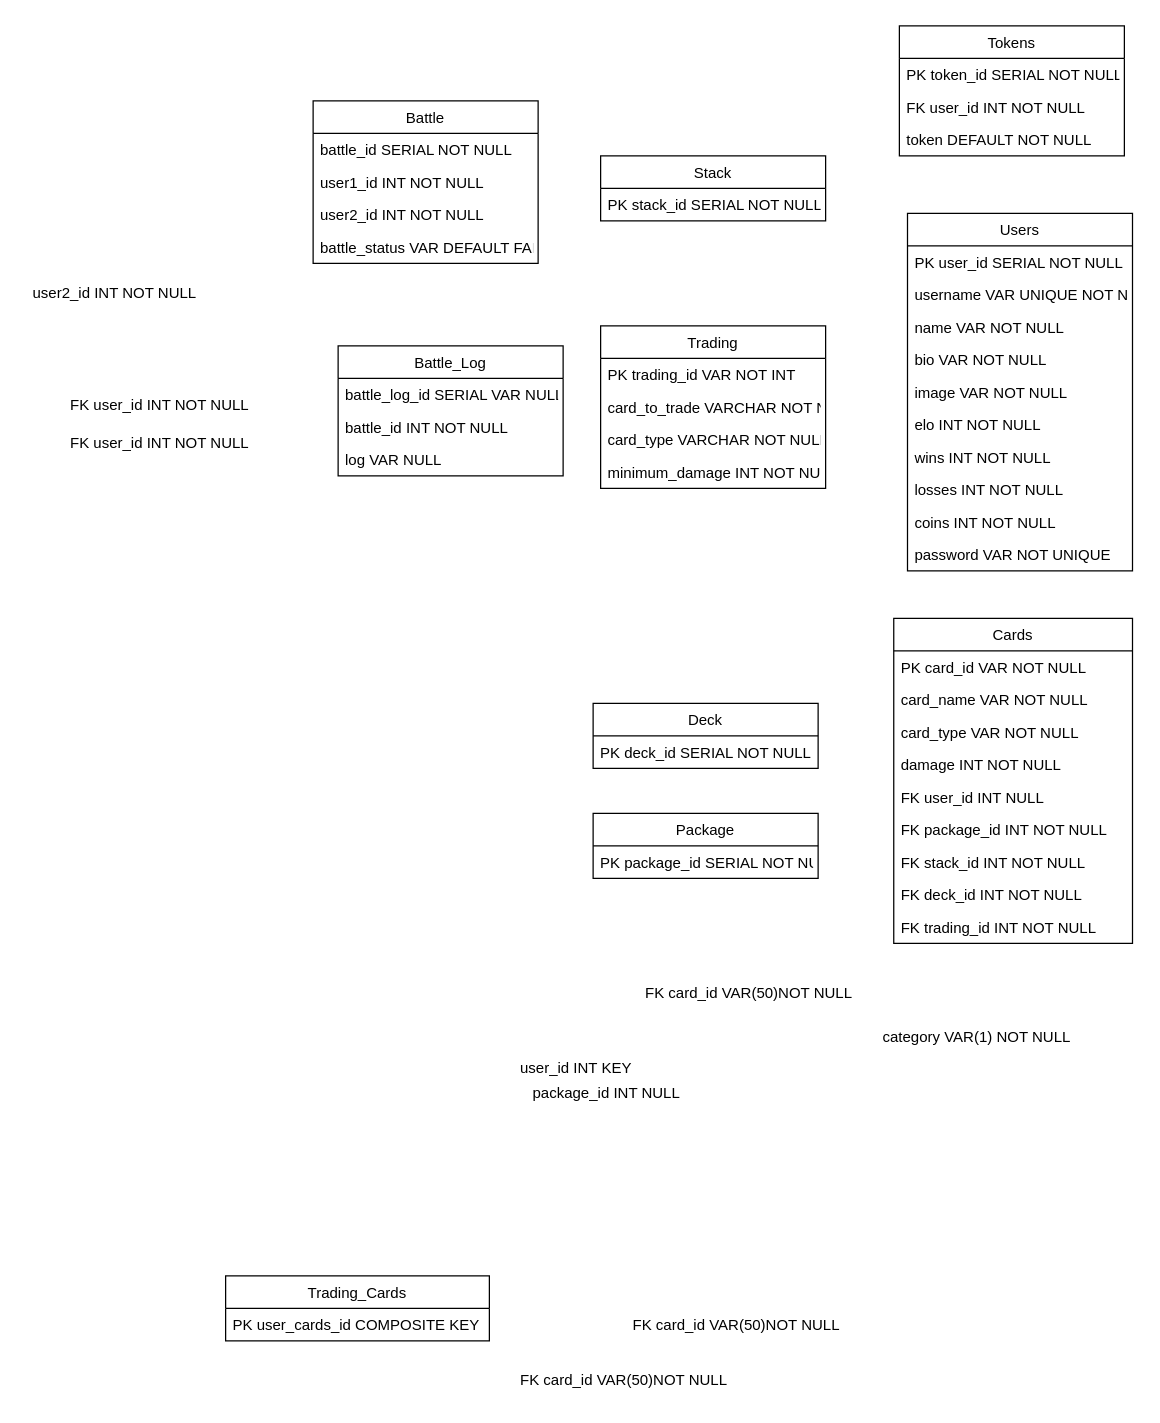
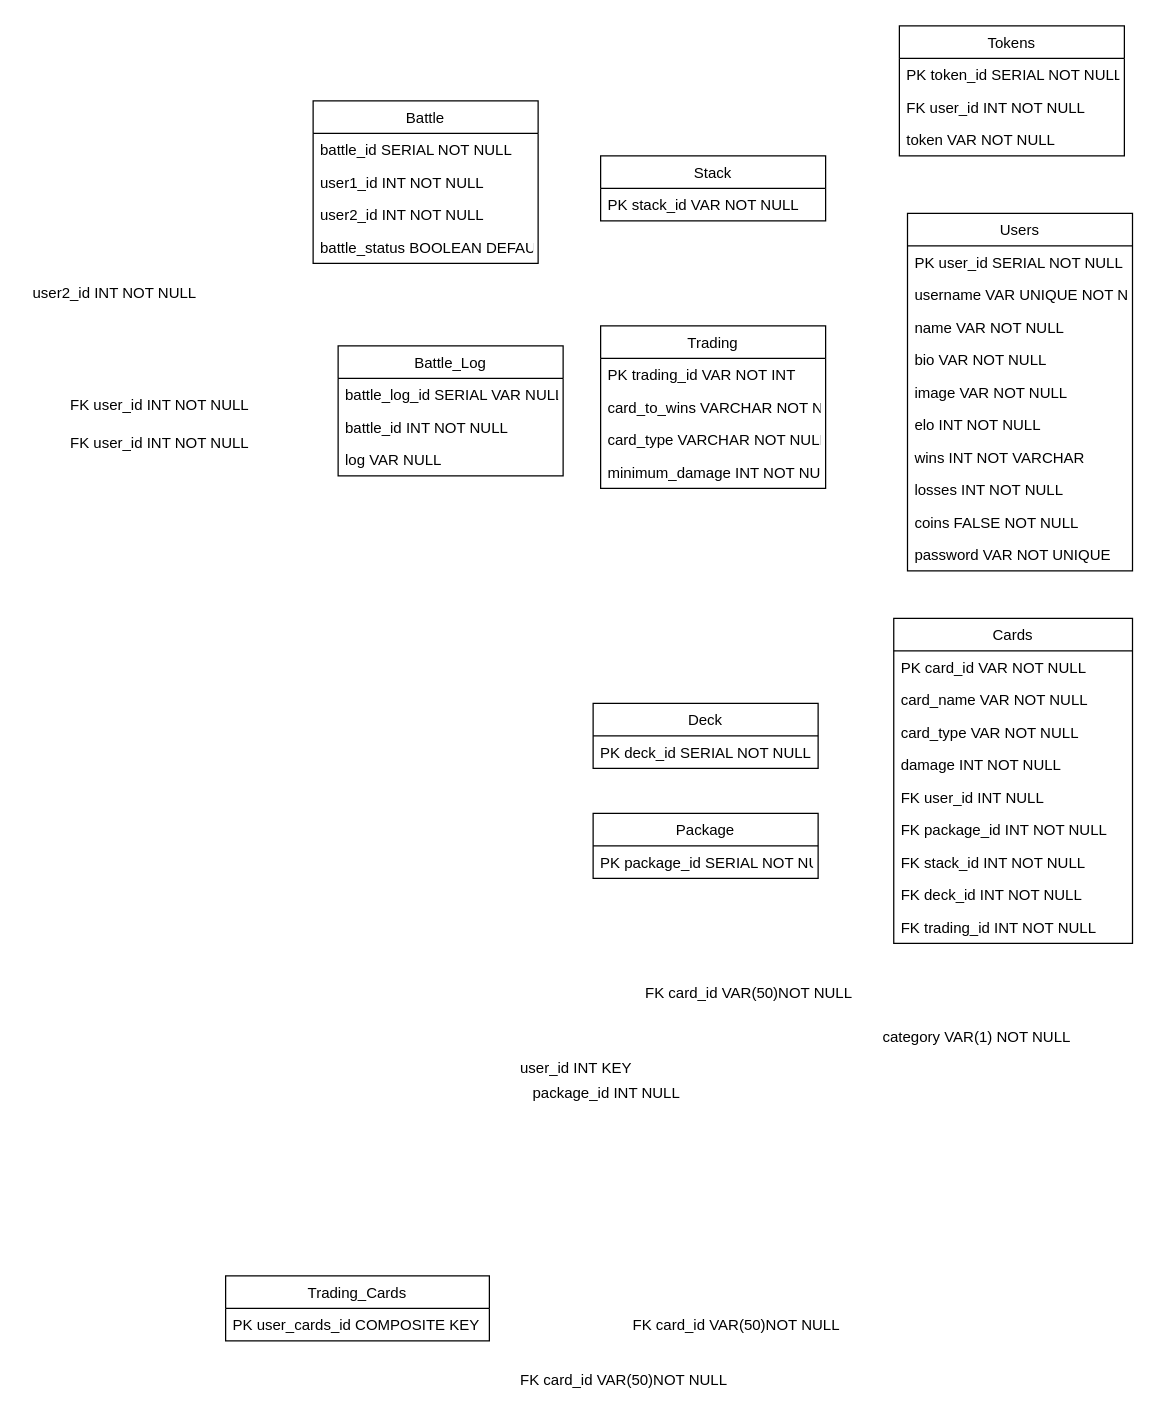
- <mxCell id="35" value="token DEFAULT NOT NULL" style="text;strokeColor=none;fillColor=none;align=left;verticalAlign=top;spacingLeft=4;spacingRight=4;overflow=hidden;rotatable=0;points=[[0,0.5],[1,0.5]];portConstraint=eastwest;" parent="32" vertex="1"><mxGeometry y="78" width="180" height="26" as="geometry" /></mxCell>
+ <mxCell id="35" value="token VAR NOT NULL" style="text;strokeColor=none;fillColor=none;align=left;verticalAlign=top;spacingLeft=4;spacingRight=4;overflow=hidden;rotatable=0;points=[[0,0.5],[1,0.5]];portConstraint=eastwest;" parent="32" vertex="1"><mxGeometry y="78" width="180" height="26" as="geometry" /></mxCell>
- <mxCell id="24" value="PK stack_id SERIAL NOT NULL" style="text;strokeColor=none;fillColor=none;align=left;verticalAlign=top;spacingLeft=4;spacingRight=4;overflow=hidden;rotatable=0;points=[[0,0.5],[1,0.5]];portConstraint=eastwest;" parent="23" vertex="1"><mxGeometry y="26" width="180" height="26" as="geometry" /></mxCell>
+ <mxCell id="24" value="PK stack_id VAR NOT NULL" style="text;strokeColor=none;fillColor=none;align=left;verticalAlign=top;spacingLeft=4;spacingRight=4;overflow=hidden;rotatable=0;points=[[0,0.5],[1,0.5]];portConstraint=eastwest;" parent="23" vertex="1"><mxGeometry y="26" width="180" height="26" as="geometry" /></mxCell>
- <mxCell id="52" value="battle_status VAR DEFAULT FALSE" style="text;strokeColor=none;fillColor=none;align=left;verticalAlign=top;spacingLeft=4;spacingRight=4;overflow=hidden;rotatable=0;points=[[0,0.5],[1,0.5]];portConstraint=eastwest;" parent="48" vertex="1"><mxGeometry y="104" width="180" height="26" as="geometry" /></mxCell>
+ <mxCell id="52" value="battle_status BOOLEAN DEFAULT FALSE" style="text;strokeColor=none;fillColor=none;align=left;verticalAlign=top;spacingLeft=4;spacingRight=4;overflow=hidden;rotatable=0;points=[[0,0.5],[1,0.5]];portConstraint=eastwest;" parent="48" vertex="1"><mxGeometry y="104" width="180" height="26" as="geometry" /></mxCell>
- <mxCell id="29" value="card_to_trade VARCHAR NOT NULL" style="text;strokeColor=none;fillColor=none;align=left;verticalAlign=top;spacingLeft=4;spacingRight=4;overflow=hidden;rotatable=0;points=[[0,0.5],[1,0.5]];portConstraint=eastwest;" parent="27" vertex="1"><mxGeometry y="52" width="180" height="26" as="geometry" /></mxCell>
+ <mxCell id="29" value="card_to_wins VARCHAR NOT NULL" style="text;strokeColor=none;fillColor=none;align=left;verticalAlign=top;spacingLeft=4;spacingRight=4;overflow=hidden;rotatable=0;points=[[0,0.5],[1,0.5]];portConstraint=eastwest;" parent="27" vertex="1"><mxGeometry y="52" width="180" height="26" as="geometry" /></mxCell>
- <mxCell id="9" value="wins INT NOT NULL" style="text;strokeColor=none;fillColor=none;align=left;verticalAlign=top;spacingLeft=4;spacingRight=4;overflow=hidden;rotatable=0;points=[[0,0.5],[1,0.5]];portConstraint=eastwest;" parent="2" vertex="1"><mxGeometry y="182" width="180" height="26" as="geometry" /></mxCell>
+ <mxCell id="9" value="wins INT NOT VARCHAR" style="text;strokeColor=none;fillColor=none;align=left;verticalAlign=top;spacingLeft=4;spacingRight=4;overflow=hidden;rotatable=0;points=[[0,0.5],[1,0.5]];portConstraint=eastwest;" parent="2" vertex="1"><mxGeometry y="182" width="180" height="26" as="geometry" /></mxCell>
- <mxCell id="11" value="coins INT NOT NULL" style="text;strokeColor=none;fillColor=none;align=left;verticalAlign=top;spacingLeft=4;spacingRight=4;overflow=hidden;rotatable=0;points=[[0,0.5],[1,0.5]];portConstraint=eastwest;" parent="2" vertex="1"><mxGeometry y="234" width="180" height="26" as="geometry" /></mxCell>
+ <mxCell id="11" value="coins FALSE NOT NULL" style="text;strokeColor=none;fillColor=none;align=left;verticalAlign=top;spacingLeft=4;spacingRight=4;overflow=hidden;rotatable=0;points=[[0,0.5],[1,0.5]];portConstraint=eastwest;" parent="2" vertex="1"><mxGeometry y="234" width="180" height="26" as="geometry" /></mxCell>
